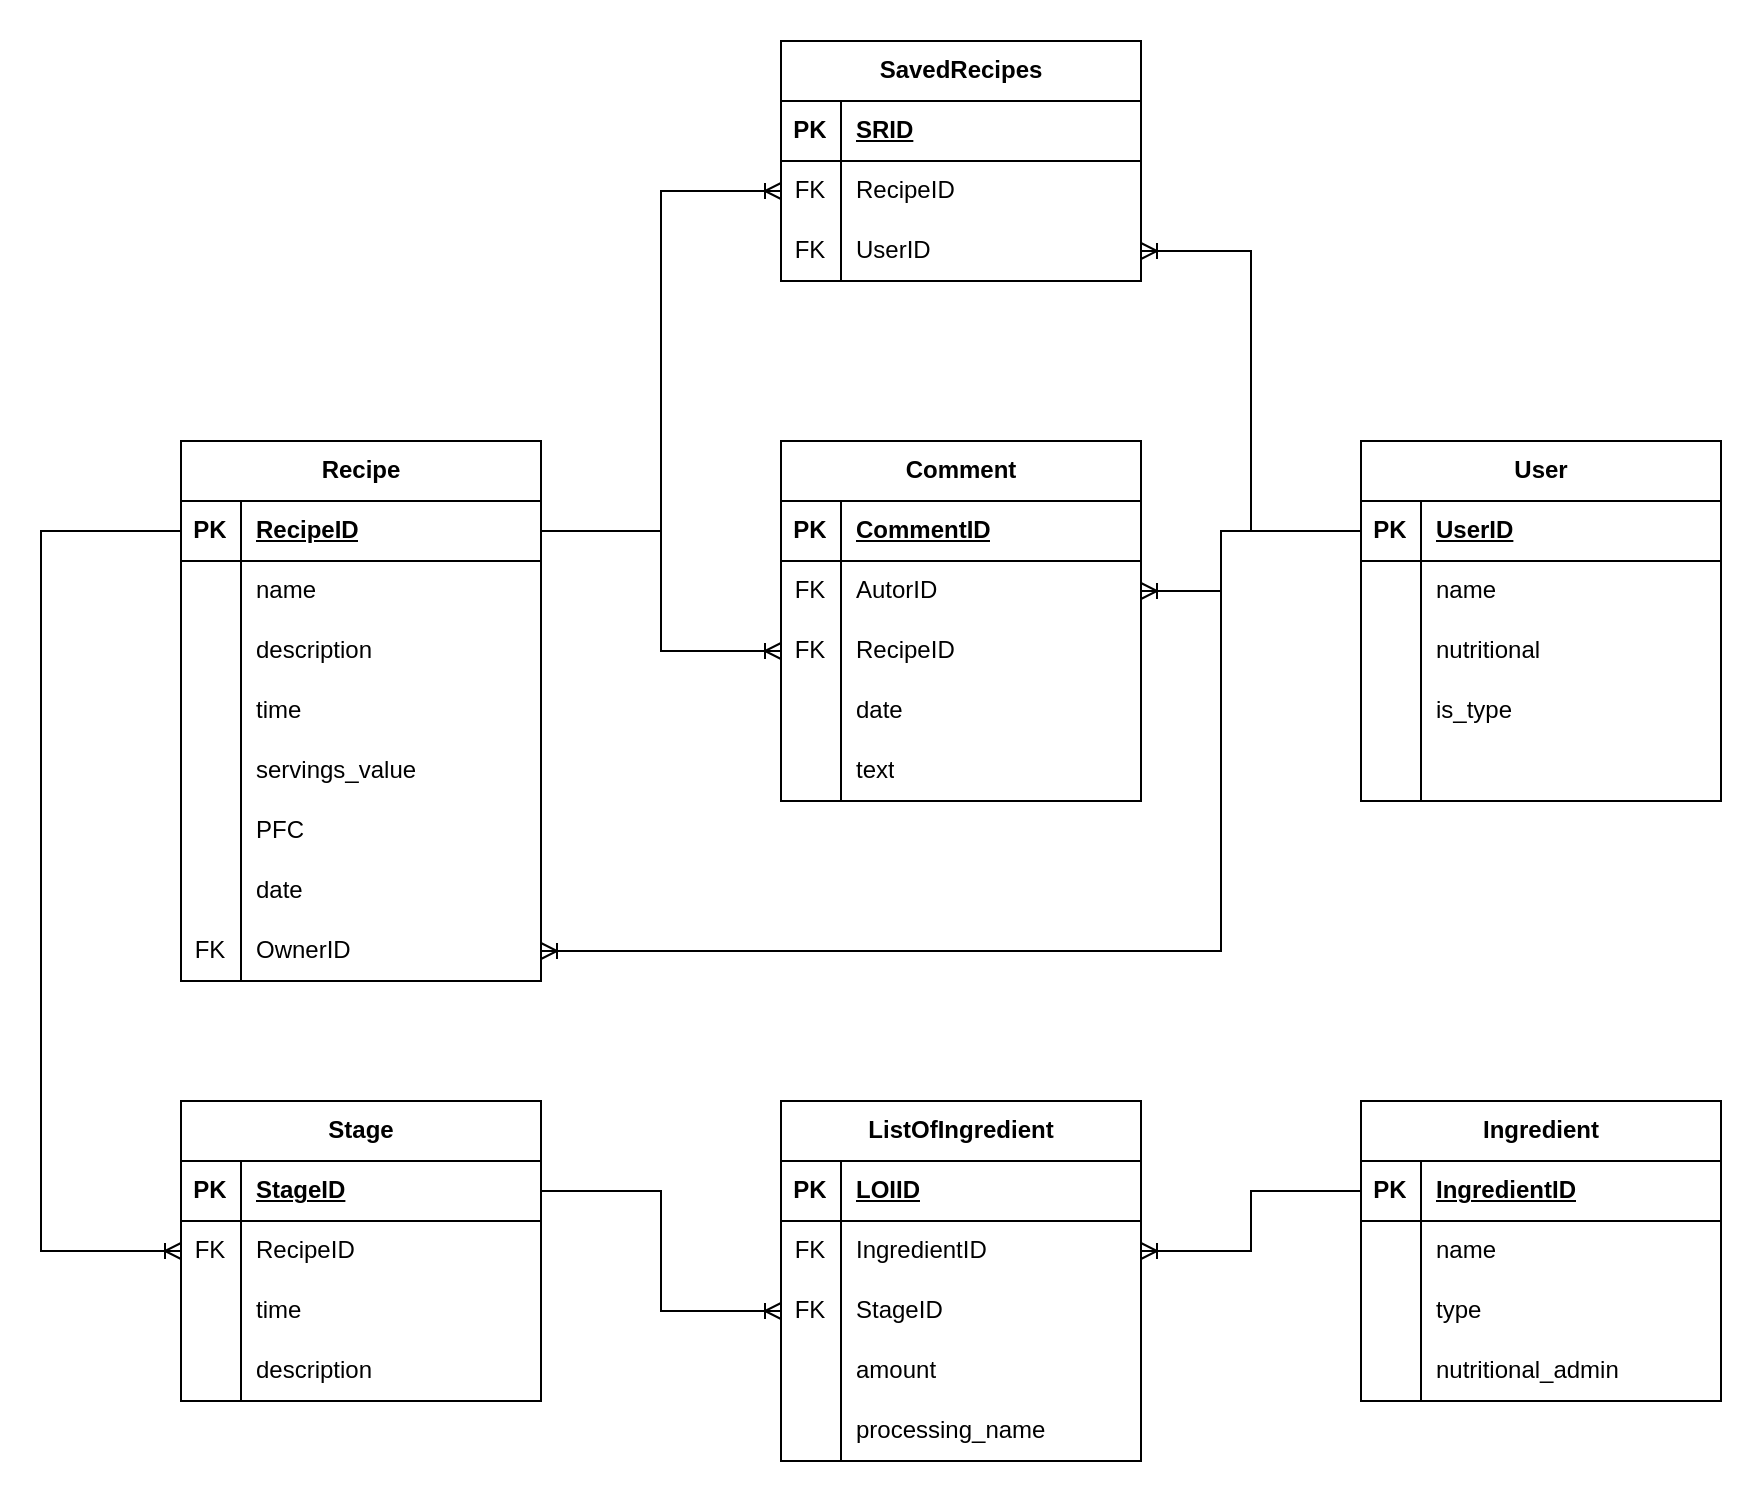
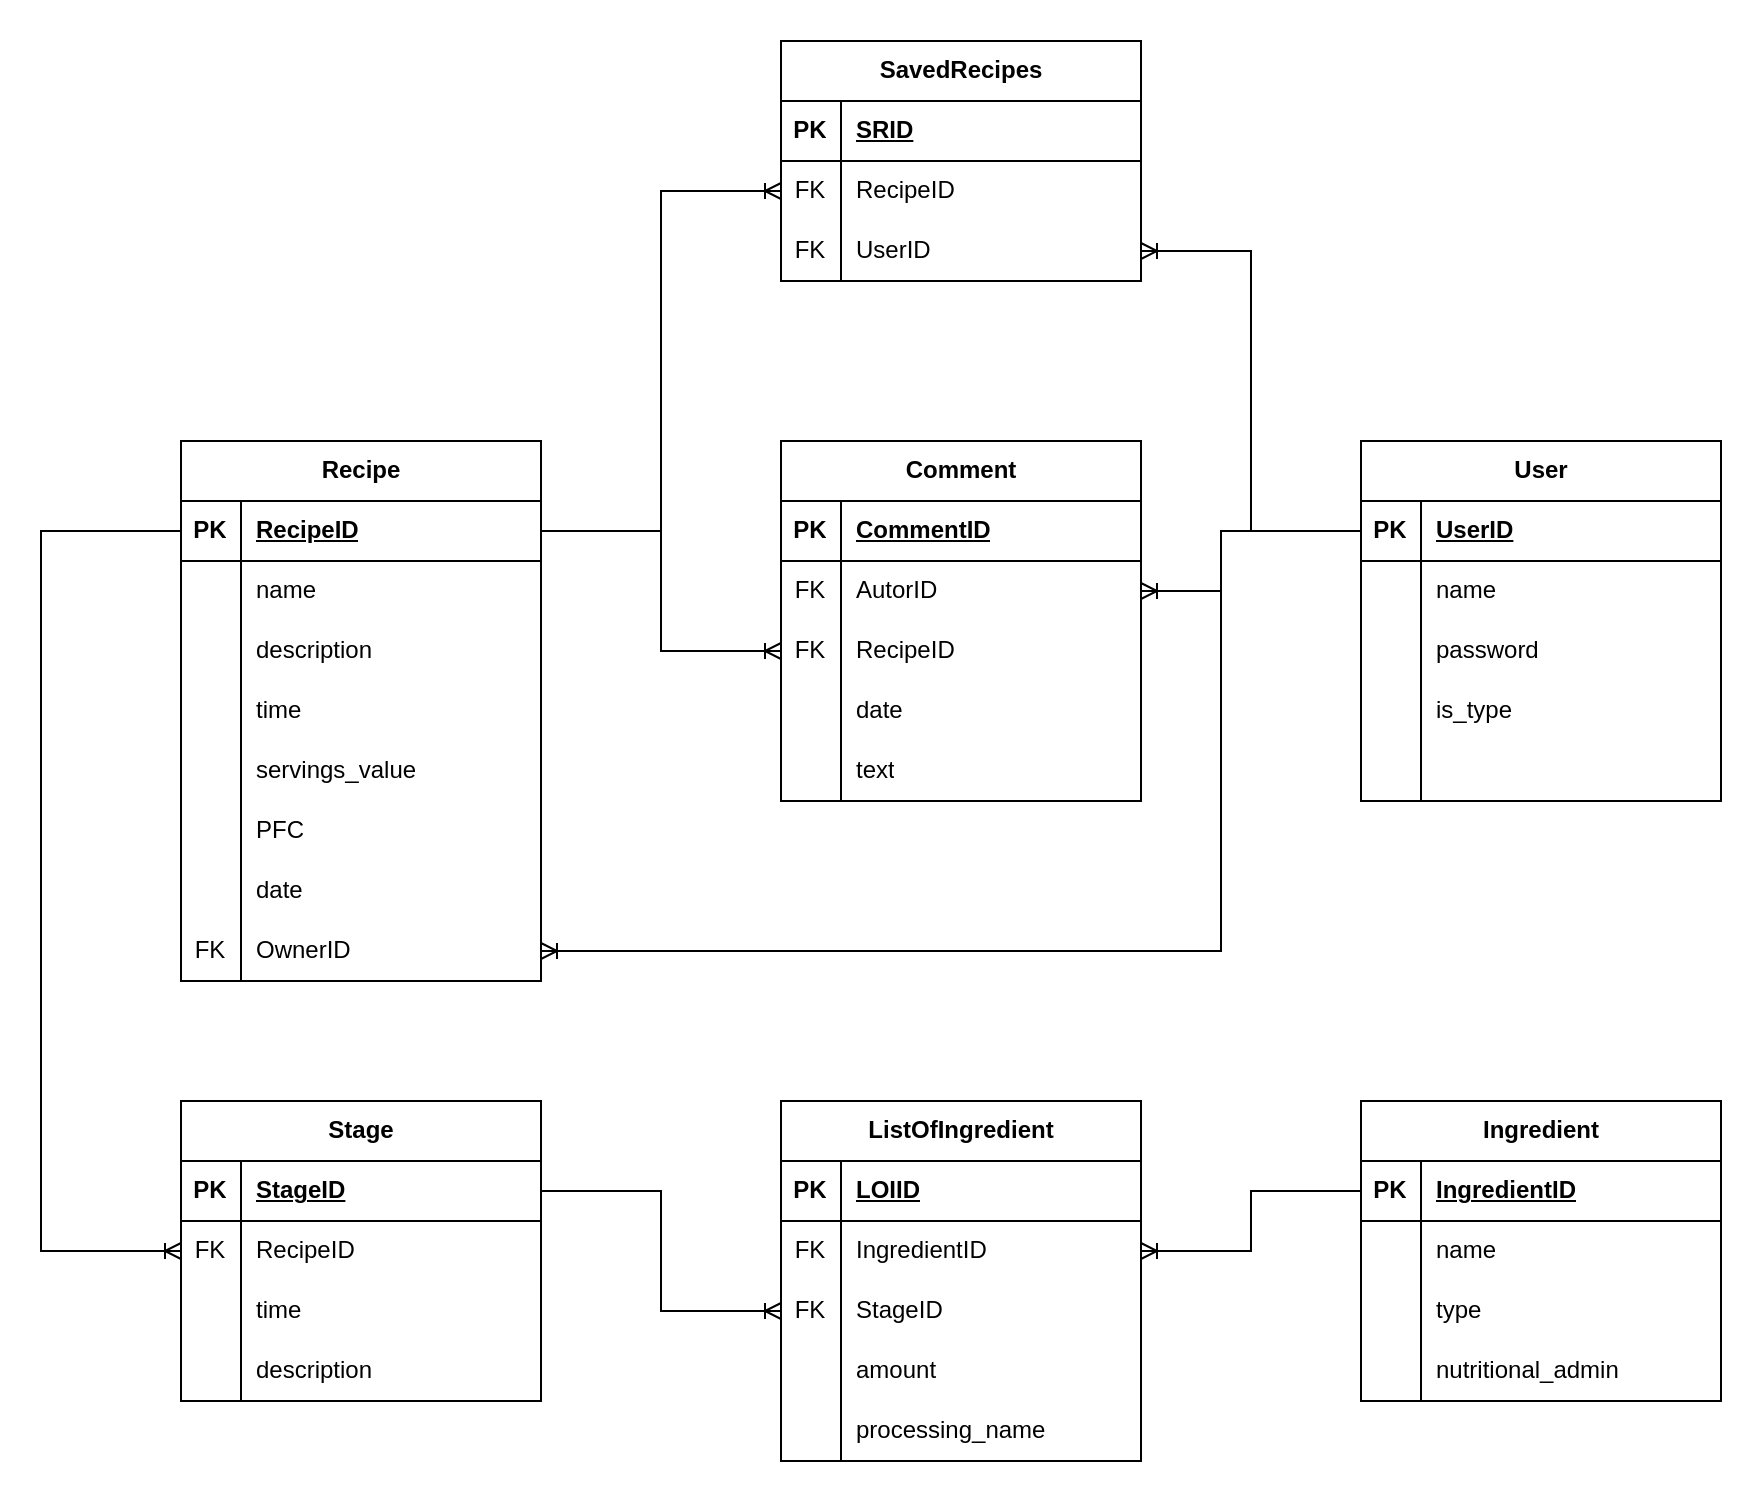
- <mxCell id="11" value="nutritional" style="shape=partialRectangle;connectable=0;fillColor=none;top=0;left=0;bottom=0;right=0;align=left;spacingLeft=6;overflow=hidden;whiteSpace=wrap;html=1;" parent="9" vertex="1"><mxGeometry x="30" width="150" height="30" as="geometry"><mxRectangle width="150" height="30" as="alternateBounds" /></mxGeometry></mxCell>
+ <mxCell id="11" value="password" style="shape=partialRectangle;connectable=0;fillColor=none;top=0;left=0;bottom=0;right=0;align=left;spacingLeft=6;overflow=hidden;whiteSpace=wrap;html=1;" parent="9" vertex="1"><mxGeometry x="30" width="150" height="30" as="geometry"><mxRectangle width="150" height="30" as="alternateBounds" /></mxGeometry></mxCell>
